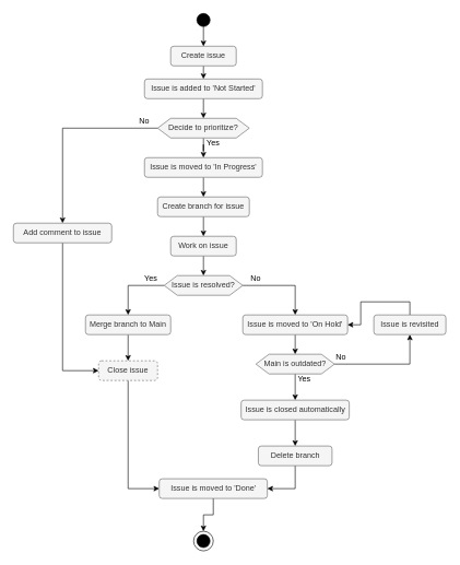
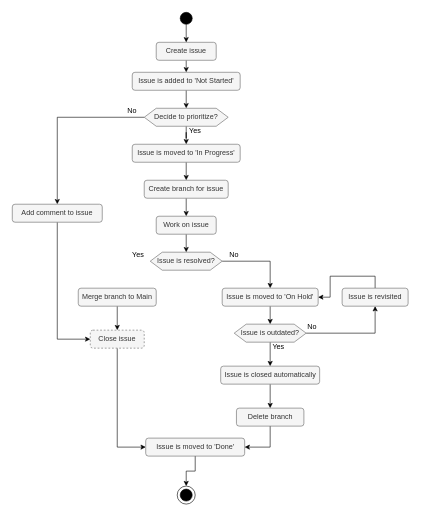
- <mxCell id="15" style="edgeStyle=orthogonalEdgeStyle;rounded=0;orthogonalLoop=1;jettySize=auto;html=1;exitX=0;exitY=0.5;exitDx=0;exitDy=0;entryX=0.5;entryY=0;entryDx=0;entryDy=0;" edge="1" parent="1" source="17" target="19"><mxGeometry relative="1" as="geometry" /></mxCell>
- <mxCell id="28" value="Main is outdated?" style="shape=hexagon;perimeter=hexagonPerimeter2;whiteSpace=wrap;html=1;fixedSize=1;fillColor=#f5f5f5;fontColor=#333333;strokeColor=#666666;" vertex="1" parent="1"><mxGeometry x="390" y="540" width="120" height="30" as="geometry" /></mxCell>
+ <mxCell id="28" value="Issue is outdated?" style="shape=hexagon;perimeter=hexagonPerimeter2;whiteSpace=wrap;html=1;fixedSize=1;fillColor=#f5f5f5;fontColor=#333333;strokeColor=#666666;" vertex="1" parent="1"><mxGeometry x="390" y="540" width="120" height="30" as="geometry" /></mxCell>
